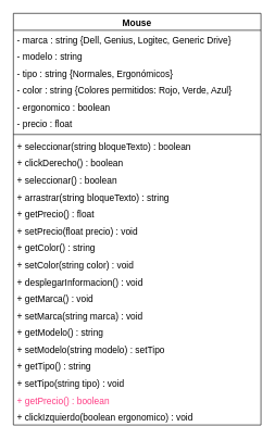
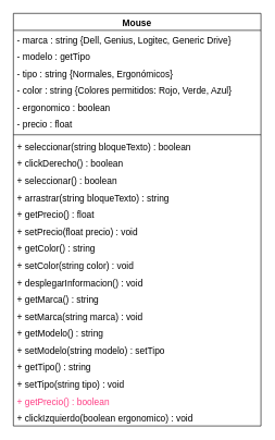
- <mxCell id="4" value="- modelo : string " style="text;align=left;verticalAlign=top;spacingLeft=4;spacingRight=4;overflow=hidden;rotatable=0;points=[[0,0.5],[1,0.5]];portConstraint=eastwest;fontSize=14;" parent="2" vertex="1"><mxGeometry y="52" width="380" height="26" as="geometry" /></mxCell>
+ <mxCell id="4" value="- modelo : getTipo " style="text;align=left;verticalAlign=top;spacingLeft=4;spacingRight=4;overflow=hidden;rotatable=0;points=[[0,0.5],[1,0.5]];portConstraint=eastwest;fontSize=14;" parent="2" vertex="1"><mxGeometry y="52" width="380" height="26" as="geometry" /></mxCell>
- <mxCell id="19" value="+ getMarca() : void" style="text;align=left;verticalAlign=top;spacingLeft=4;spacingRight=4;overflow=hidden;rotatable=0;points=[[0,0.5],[1,0.5]];portConstraint=eastwest;fontSize=14;fontColor=default;" vertex="1" parent="2"><mxGeometry y="424" width="380" height="26" as="geometry" /></mxCell>
+ <mxCell id="19" value="+ getMarca() : string" style="text;align=left;verticalAlign=top;spacingLeft=4;spacingRight=4;overflow=hidden;rotatable=0;points=[[0,0.5],[1,0.5]];portConstraint=eastwest;fontSize=14;fontColor=default;" vertex="1" parent="2"><mxGeometry y="424" width="380" height="26" as="geometry" /></mxCell>
